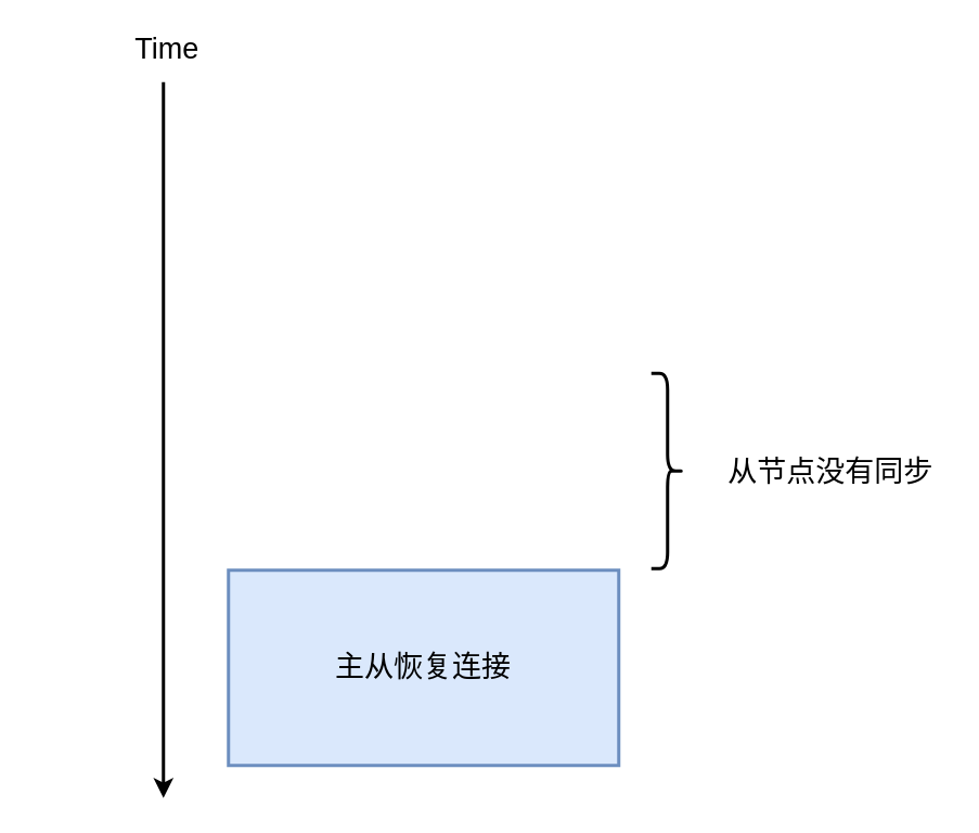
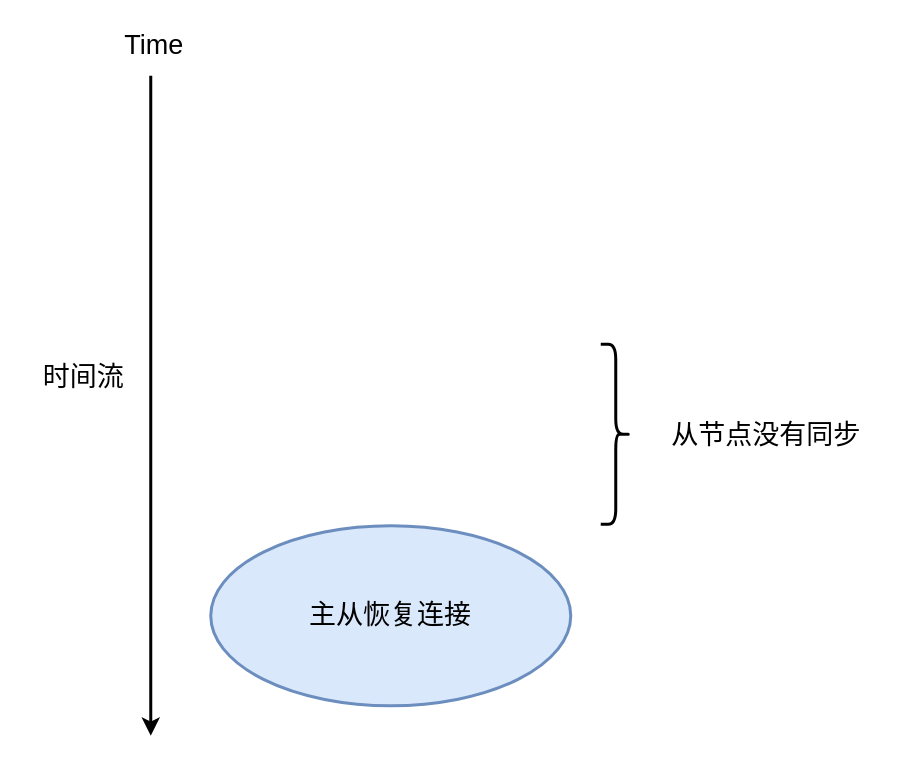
+ <mxCell id="5" value="时间流" style="text;html=1;align=center;verticalAlign=middle;resizable=0;points=[];autosize=1;strokeColor=none;fillColor=none;fontSize=18;" vertex="1" parent="1"><mxGeometry x="20" y="236" width="70" height="30" as="geometry" /></mxCell>
- <mxCell id="4" value="主从恢复连接" style="rounded=0;whiteSpace=wrap;html=1;fontSize=18;strokeWidth=2;fillColor=#dae8fc;strokeColor=#6c8ebf;" vertex="1" parent="1"><mxGeometry x="140" y="350" width="240" height="120" as="geometry" /></mxCell>
+ <mxCell id="4" value="主从恢复连接" style="ellipse;whiteSpace=wrap;html=1;fontSize=18;strokeWidth=2;fillColor=#dae8fc;strokeColor=#6c8ebf;" vertex="1" parent="1"><mxGeometry x="140" y="350" width="240" height="120" as="geometry" /></mxCell>
